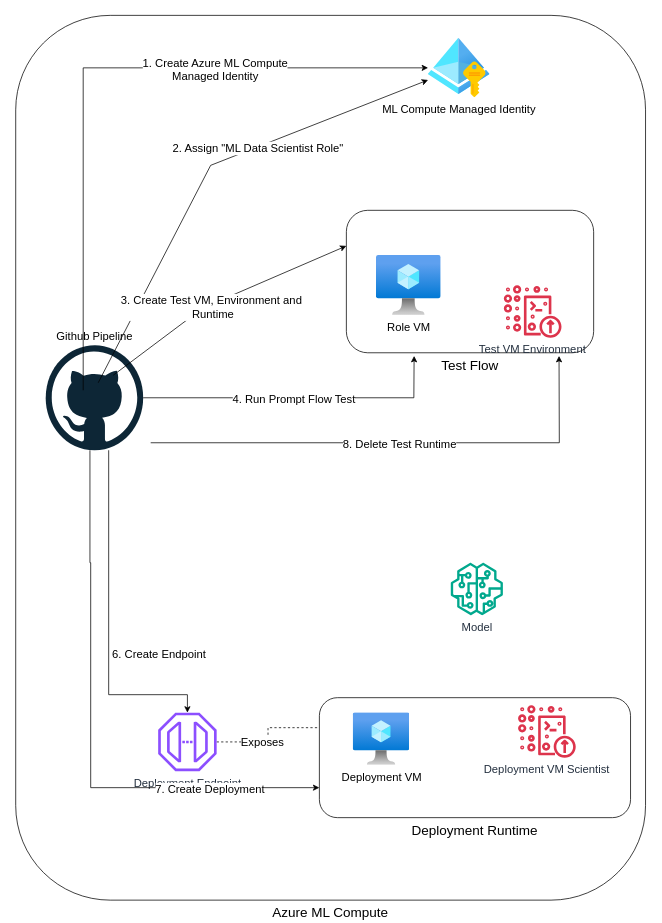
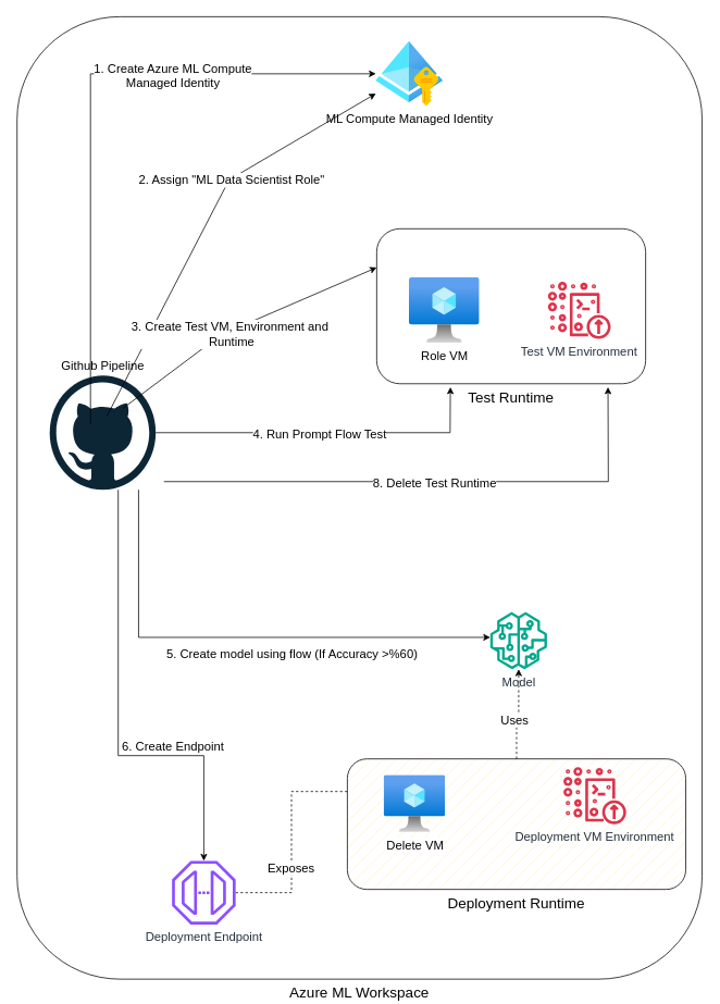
- <mxCell id="25" value="ML Compute Managed Identity" style="image;aspect=fixed;html=1;points=[];align=center;fontSize=15;image=img/lib/azure2/identity/Managed_Identities.svg;" vertex="1" parent="1"><mxGeometry x="570" y="50" width="82.42" height="80" as="geometry" /></mxCell>
+ <mxCell id="25" value="ML Compute Managed Identity" style="image;aspect=fixed;html=1;points=[];align=center;fontSize=15;image=img/lib/azure2/identity/Managed_Identities.svg;" vertex="1" parent="1"><mxGeometry x="460" y="50" width="82.42" height="80" as="geometry" /></mxCell>
- <mxCell id="17" value="Test VM Environment" style="sketch=0;outlineConnect=0;fontColor=#232F3E;gradientColor=none;fillColor=#DD344C;strokeColor=none;dashed=0;verticalLabelPosition=bottom;verticalAlign=top;align=center;html=1;fontSize=15;fontStyle=0;aspect=fixed;pointerEvents=1;shape=mxgraph.aws4.development_environment;" vertex="1" parent="1"><mxGeometry x="671" y="380" width="76.9" height="70" as="geometry" /></mxCell>
+ <mxCell id="17" value="Test VM Environment" style="sketch=0;outlineConnect=0;fontColor=#232F3E;gradientColor=none;fillColor=#DD344C;strokeColor=none;dashed=0;verticalLabelPosition=bottom;verticalAlign=top;align=center;html=1;fontSize=15;fontStyle=0;aspect=fixed;pointerEvents=1;shape=mxgraph.aws4.development_environment;" vertex="1" parent="1"><mxGeometry x="671" y="345" width="76.9" height="70" as="geometry" /></mxCell>
- <mxCell id="14" value="&lt;font style=&quot;font-size: 18px;&quot;&gt;Test Flow&lt;/font&gt;" style="rounded=1;whiteSpace=wrap;html=1;fillStyle=hatch;fontSize=15;verticalAlign=top;labelPosition=center;verticalLabelPosition=bottom;align=center;" vertex="1" parent="1"><mxGeometry x="461" y="280" width="329.8" height="190" as="geometry" /></mxCell>
+ <mxCell id="14" value="&lt;font style=&quot;font-size: 18px;&quot;&gt;Test Runtime&lt;/font&gt;" style="rounded=1;whiteSpace=wrap;html=1;fillStyle=hatch;fontSize=15;verticalAlign=top;labelPosition=center;verticalLabelPosition=bottom;align=center;" vertex="1" parent="1"><mxGeometry x="461" y="280" width="329.8" height="190" as="geometry" /></mxCell>
+ <mxCell id="10" style="edgeStyle=orthogonalEdgeStyle;rounded=0;orthogonalLoop=1;jettySize=auto;html=1;fontSize=15;" edge="1" parent="1" source="21" target="9"><mxGeometry relative="1" as="geometry"><mxPoint x="169" y="660" as="sourcePoint" /><Array as="points"><mxPoint x="169" y="781" /><mxPoint x="630" y="781" /></Array></mxGeometry></mxCell>
+ <mxCell id="11" value="5. Create model using flow (If Accuracy &amp;gt;%60)" style="edgeLabel;html=1;align=center;verticalAlign=middle;resizable=0;points=[];fontSize=15;" vertex="1" connectable="0" parent="10"><mxGeometry x="0.421" y="-3" relative="1" as="geometry"><mxPoint x="-67" y="16" as="offset" /></mxGeometry></mxCell>
+ <mxCell id="3" style="edgeStyle=orthogonalEdgeStyle;rounded=0;orthogonalLoop=1;jettySize=auto;html=1;dashed=1;fontSize=15;" edge="1" parent="1" source="5" target="9"><mxGeometry relative="1" as="geometry" /></mxCell>
+ <mxCell id="4" value="&lt;font style=&quot;font-size: 15px;&quot;&gt;Uses&lt;/font&gt;" style="edgeLabel;html=1;align=center;verticalAlign=middle;resizable=0;points=[];fontSize=15;" vertex="1" connectable="0" parent="3"><mxGeometry x="-0.127" y="3" relative="1" as="geometry"><mxPoint as="offset" /></mxGeometry></mxCell>
- <mxCell id="8" value="Deployment Endpoint" style="sketch=0;outlineConnect=0;fontColor=#232F3E;gradientColor=none;fillColor=#8C4FFF;strokeColor=none;dashed=0;verticalLabelPosition=bottom;verticalAlign=top;align=center;html=1;fontSize=15;fontStyle=0;aspect=fixed;pointerEvents=1;shape=mxgraph.aws4.endpoint;" vertex="1" parent="1"><mxGeometry x="210" y="950" width="78" height="78" as="geometry" /></mxCell>
+ <mxCell id="8" value="Deployment Endpoint" style="sketch=0;outlineConnect=0;fontColor=#232F3E;gradientColor=none;fillColor=#8C4FFF;strokeColor=none;dashed=0;verticalLabelPosition=bottom;verticalAlign=top;align=center;html=1;fontSize=15;fontStyle=0;aspect=fixed;pointerEvents=1;shape=mxgraph.aws4.endpoint;" vertex="1" parent="1"><mxGeometry x="210" y="1055" width="78" height="78" as="geometry" /></mxCell>
- <mxCell id="5" value="Deployment Runtime" style="rounded=1;whiteSpace=wrap;html=1;fillStyle=hatch;fontSize=18;verticalAlign=top;labelPosition=center;verticalLabelPosition=bottom;align=center;" vertex="1" parent="1"><mxGeometry x="425" y="930" width="415" height="160" as="geometry" /></mxCell>
+ <mxCell id="5" value="Deployment Runtime" style="rounded=1;whiteSpace=wrap;html=1;fillStyle=hatch;fontSize=18;verticalAlign=top;labelPosition=center;verticalLabelPosition=bottom;align=center;fillColor=#fff2cc;" vertex="1" parent="1"><mxGeometry x="425" y="930" width="415" height="160" as="geometry" /></mxCell>
- <mxCell id="22" value="Deployment VM Scientist" style="sketch=0;outlineConnect=0;fontColor=#232F3E;gradientColor=none;fillColor=#DD344C;strokeColor=none;dashed=0;verticalLabelPosition=bottom;verticalAlign=top;align=center;html=1;fontSize=15;fontStyle=0;aspect=fixed;pointerEvents=1;shape=mxgraph.aws4.development_environment;" vertex="1" parent="1"><mxGeometry x="690" y="940" width="76.9" height="70" as="geometry" /></mxCell>
+ <mxCell id="22" value="Deployment VM Environment" style="sketch=0;outlineConnect=0;fontColor=#232F3E;gradientColor=none;fillColor=#DD344C;strokeColor=none;dashed=0;verticalLabelPosition=bottom;verticalAlign=top;align=center;html=1;fontSize=15;fontStyle=0;aspect=fixed;pointerEvents=1;shape=mxgraph.aws4.development_environment;" vertex="1" parent="1"><mxGeometry x="690" y="940" width="76.9" height="70" as="geometry" /></mxCell>
- <mxCell id="18" value="Deployment VM" style="image;aspect=fixed;html=1;points=[];align=center;fontSize=15;image=img/lib/azure2/compute/Virtual_Machine.svg;" vertex="1" parent="1"><mxGeometry x="470" y="950" width="75.47" height="70" as="geometry" /></mxCell>
+ <mxCell id="18" value="Delete VM" style="image;aspect=fixed;html=1;points=[];align=center;fontSize=15;image=img/lib/azure2/compute/Virtual_Machine.svg;" vertex="1" parent="1"><mxGeometry x="470" y="950" width="75.47" height="70" as="geometry" /></mxCell>
- <mxCell id="12" style="edgeStyle=orthogonalEdgeStyle;rounded=0;orthogonalLoop=1;jettySize=auto;html=1;entryX=0;entryY=0.75;entryDx=0;entryDy=0;fontSize=15;" edge="1" parent="1" source="21" target="5"><mxGeometry relative="1" as="geometry"><mxPoint x="119" y="660" as="sourcePoint" /><Array as="points"><mxPoint x="119" y="750" /><mxPoint x="120" y="1045" /></Array></mxGeometry></mxCell>
- <mxCell id="13" value="7. Create Deployment" style="edgeLabel;html=1;align=center;verticalAlign=middle;resizable=0;points=[];fontSize=15;" vertex="1" connectable="0" parent="12"><mxGeometry x="0.61" y="-1" relative="1" as="geometry"><mxPoint as="offset" /></mxGeometry></mxCell>
- <mxCell id="2" value="&lt;font style=&quot;font-size: 18px;&quot;&gt;Azure ML Compute&lt;/font&gt;" style="rounded=1;whiteSpace=wrap;html=1;fillStyle=hatch;verticalAlign=top;labelPosition=center;verticalLabelPosition=bottom;align=center;fontSize=15;" vertex="1" parent="1"><mxGeometry x="20" y="20" width="840" height="1180" as="geometry" /></mxCell>
+ <mxCell id="2" value="&lt;font style=&quot;font-size: 18px;&quot;&gt;Azure ML Workspace&lt;/font&gt;" style="rounded=1;whiteSpace=wrap;html=1;fillStyle=hatch;verticalAlign=top;labelPosition=center;verticalLabelPosition=bottom;align=center;fontSize=15;" vertex="1" parent="1"><mxGeometry x="20" y="20" width="840" height="1180" as="geometry" /></mxCell>
